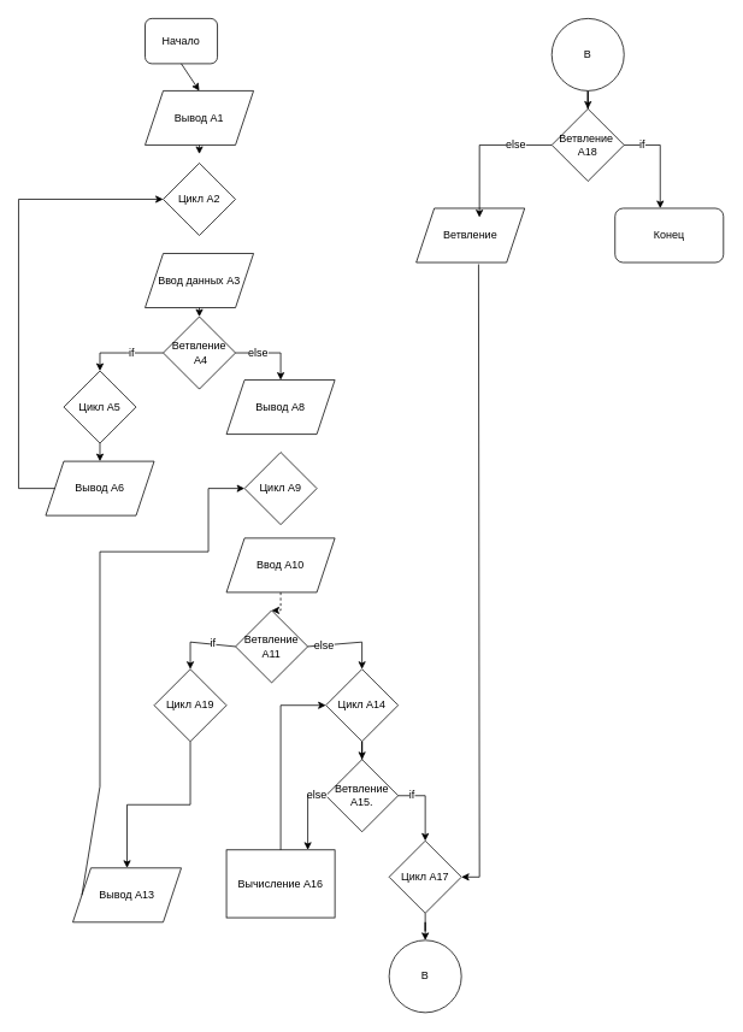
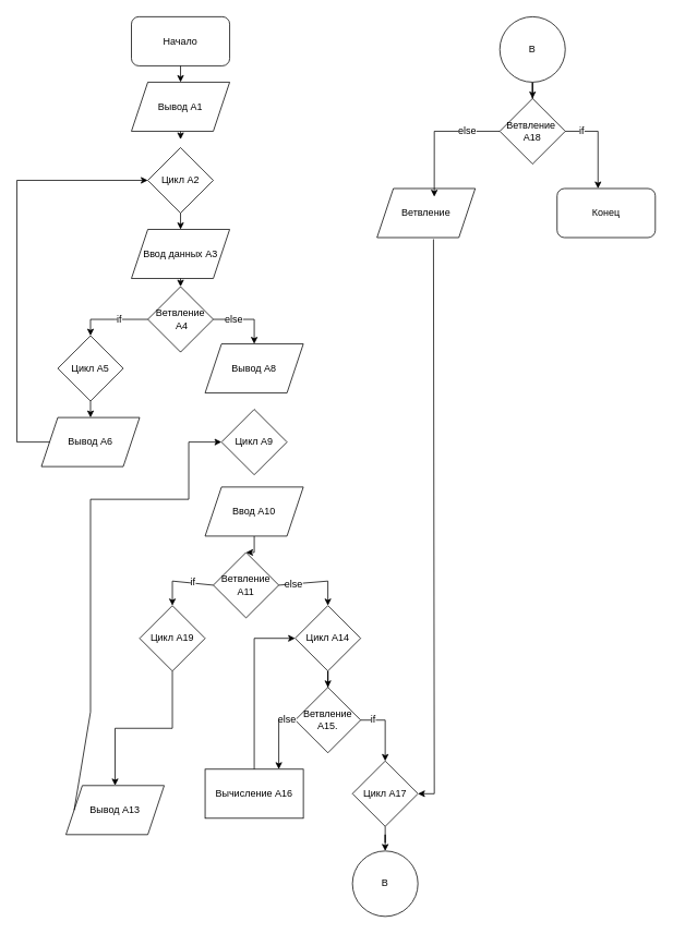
- <mxCell id="2" value="Начало" style="rounded=1;whiteSpace=wrap;html=1;" parent="1" vertex="1"><mxGeometry x="160" y="20" width="80" height="50" as="geometry" /></mxCell>
+ <mxCell id="2" value="Начало" style="rounded=1;whiteSpace=wrap;html=1;" parent="1" vertex="1"><mxGeometry x="160" y="20" width="120" height="60" as="geometry" /></mxCell>
+ <mxCell id="14" value="" style="endArrow=classic;html=1;rounded=0;exitX=0.5;exitY=1;exitDx=0;exitDy=0;entryX=0.5;entryY=0;entryDx=0;entryDy=0;" parent="1" source="12" target="4" edge="1"><mxGeometry width="50" height="50" relative="1" as="geometry"><mxPoint x="200" y="360" as="sourcePoint" /><mxPoint x="250" y="310" as="targetPoint" /></mxGeometry></mxCell>
- <mxCell id="19" value="" style="edgeStyle=orthogonalEdgeStyle;rounded=0;orthogonalLoop=1;jettySize=auto;html=1;dashed=1;" parent="1" source="20" target="21" edge="1"><mxGeometry relative="1" as="geometry" /></mxCell>
+ <mxCell id="19" value="" style="edgeStyle=orthogonalEdgeStyle;rounded=0;orthogonalLoop=1;jettySize=auto;html=1;" parent="1" source="20" target="21" edge="1"><mxGeometry relative="1" as="geometry" /></mxCell>
- <mxCell id="47" value="Вычисление А16" style="rounded=0;whiteSpace=wrap;html=1;fontSize=12;" vertex="1" parent="1"><mxGeometry x="250" y="940" width="120" height="75" as="geometry" /></mxCell>
+ <mxCell id="47" value="Вычисление А16" style="rounded=0;whiteSpace=wrap;html=1;fontSize=12;" vertex="1" parent="1"><mxGeometry x="250" y="940" width="120" height="60" as="geometry" /></mxCell>
